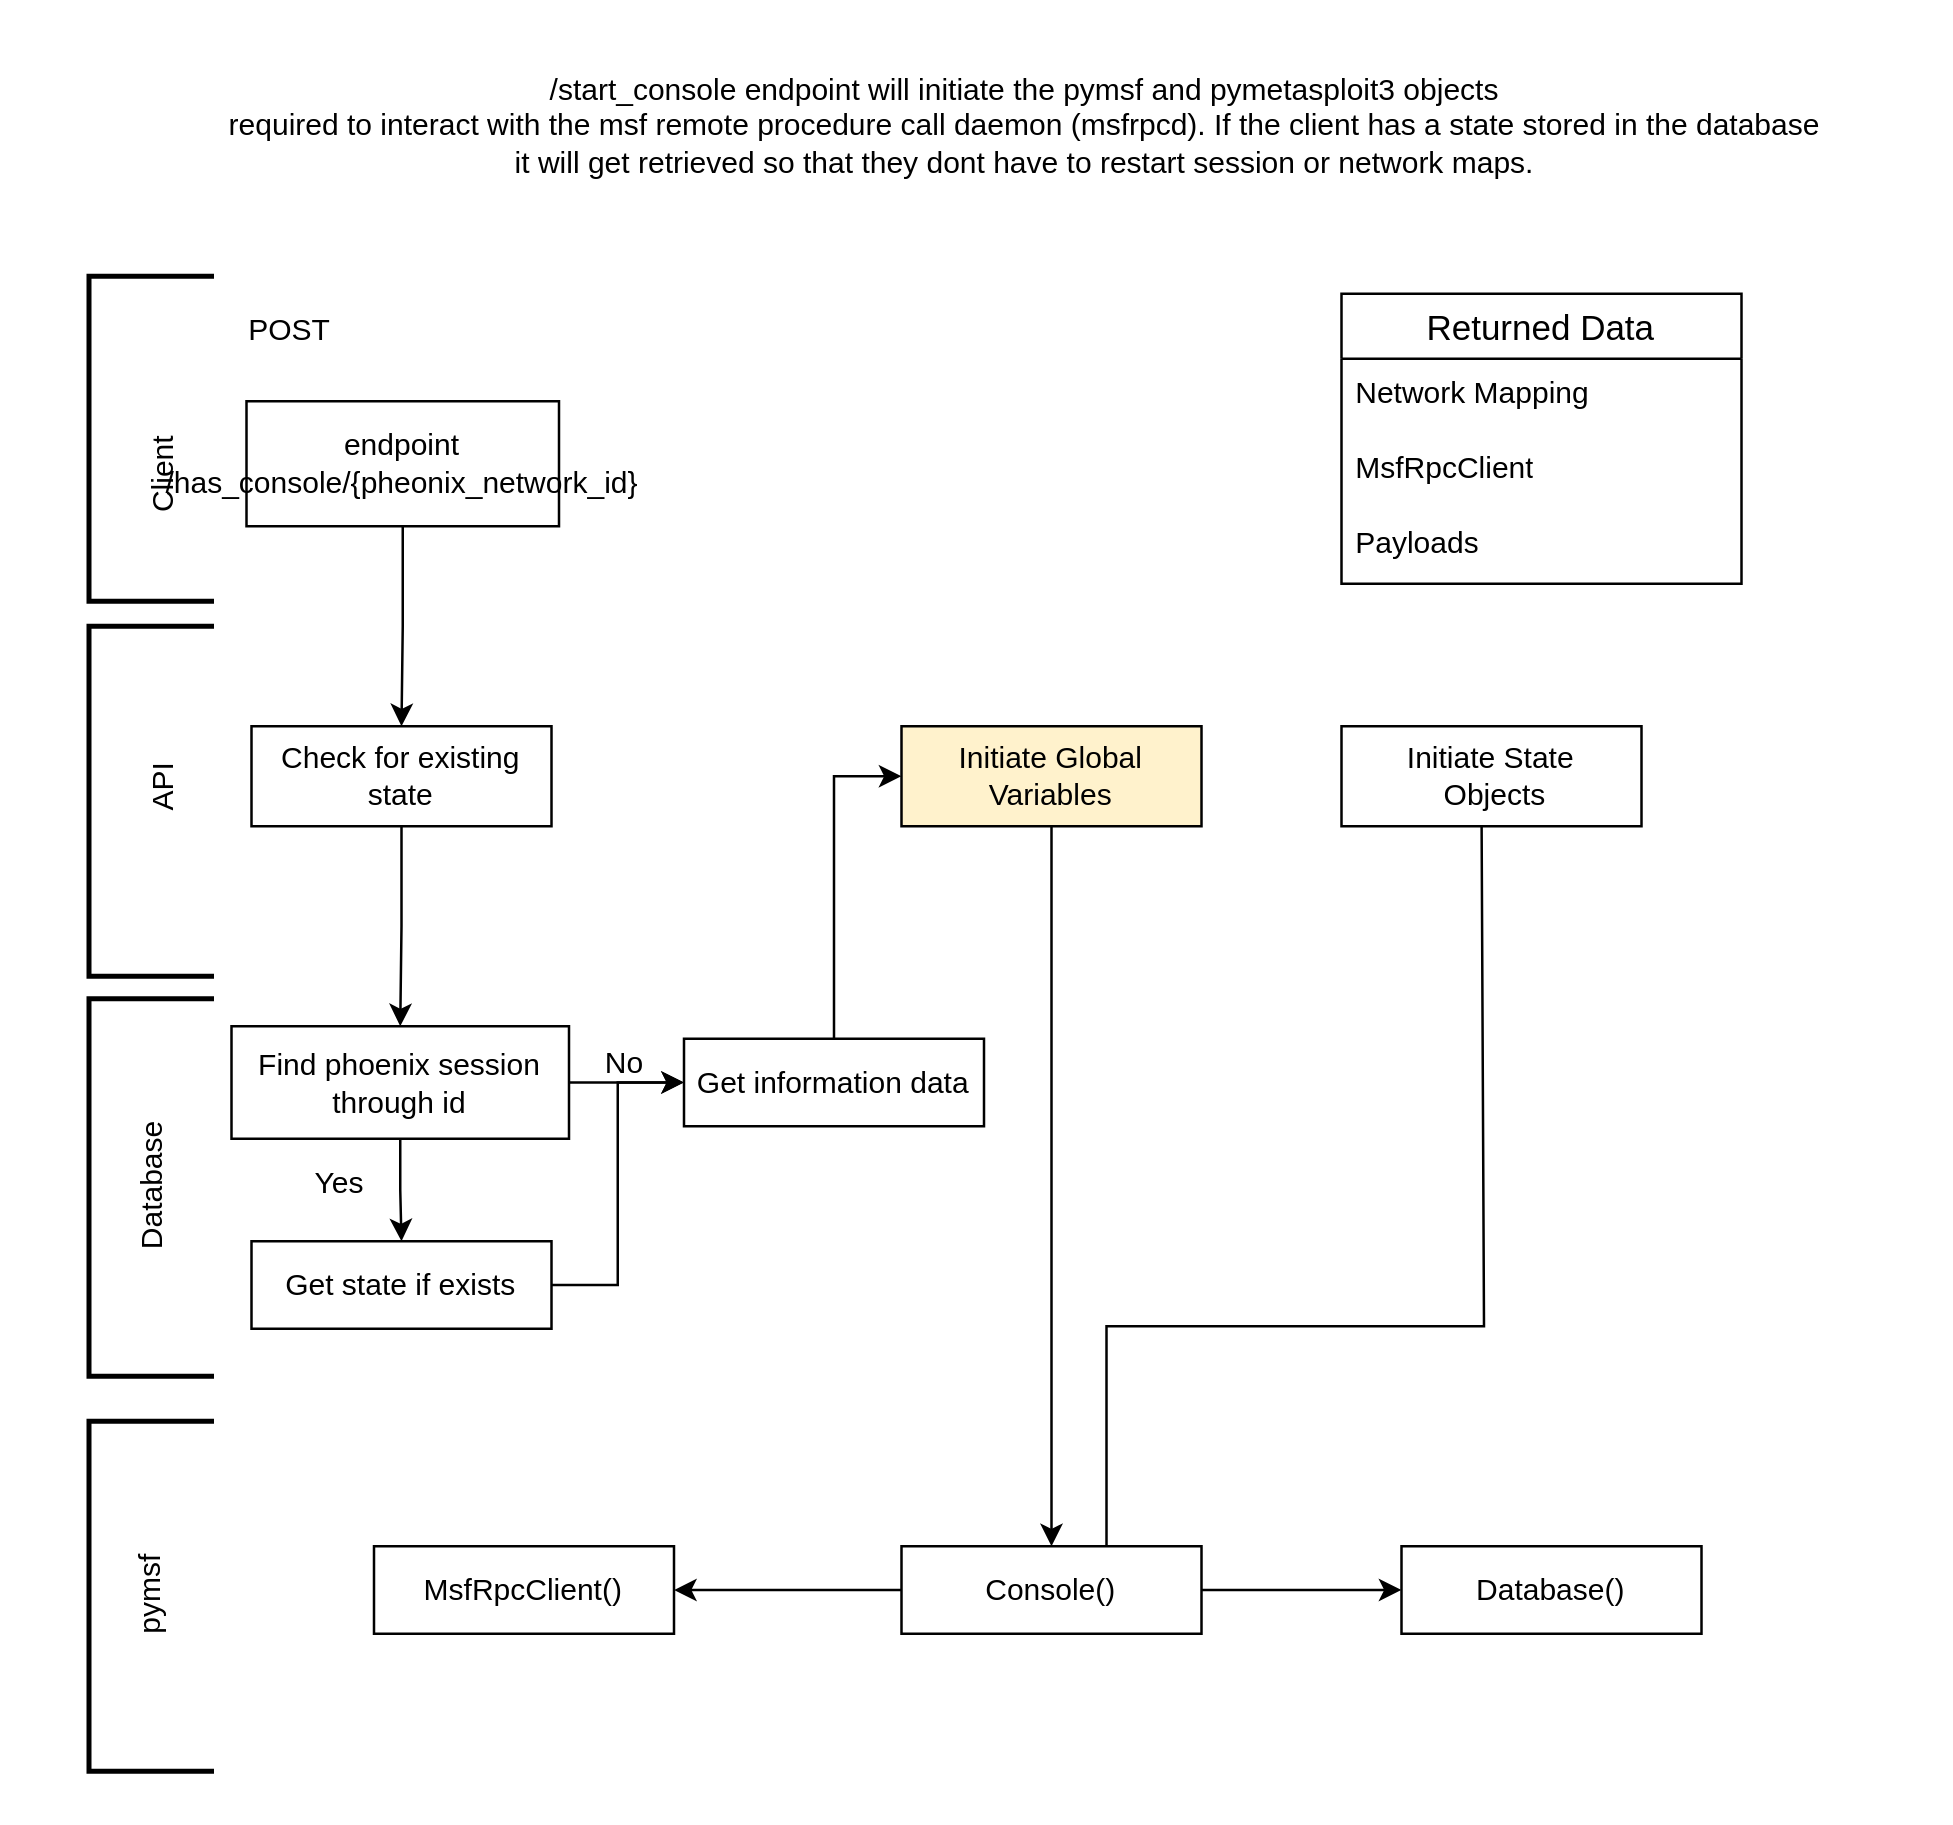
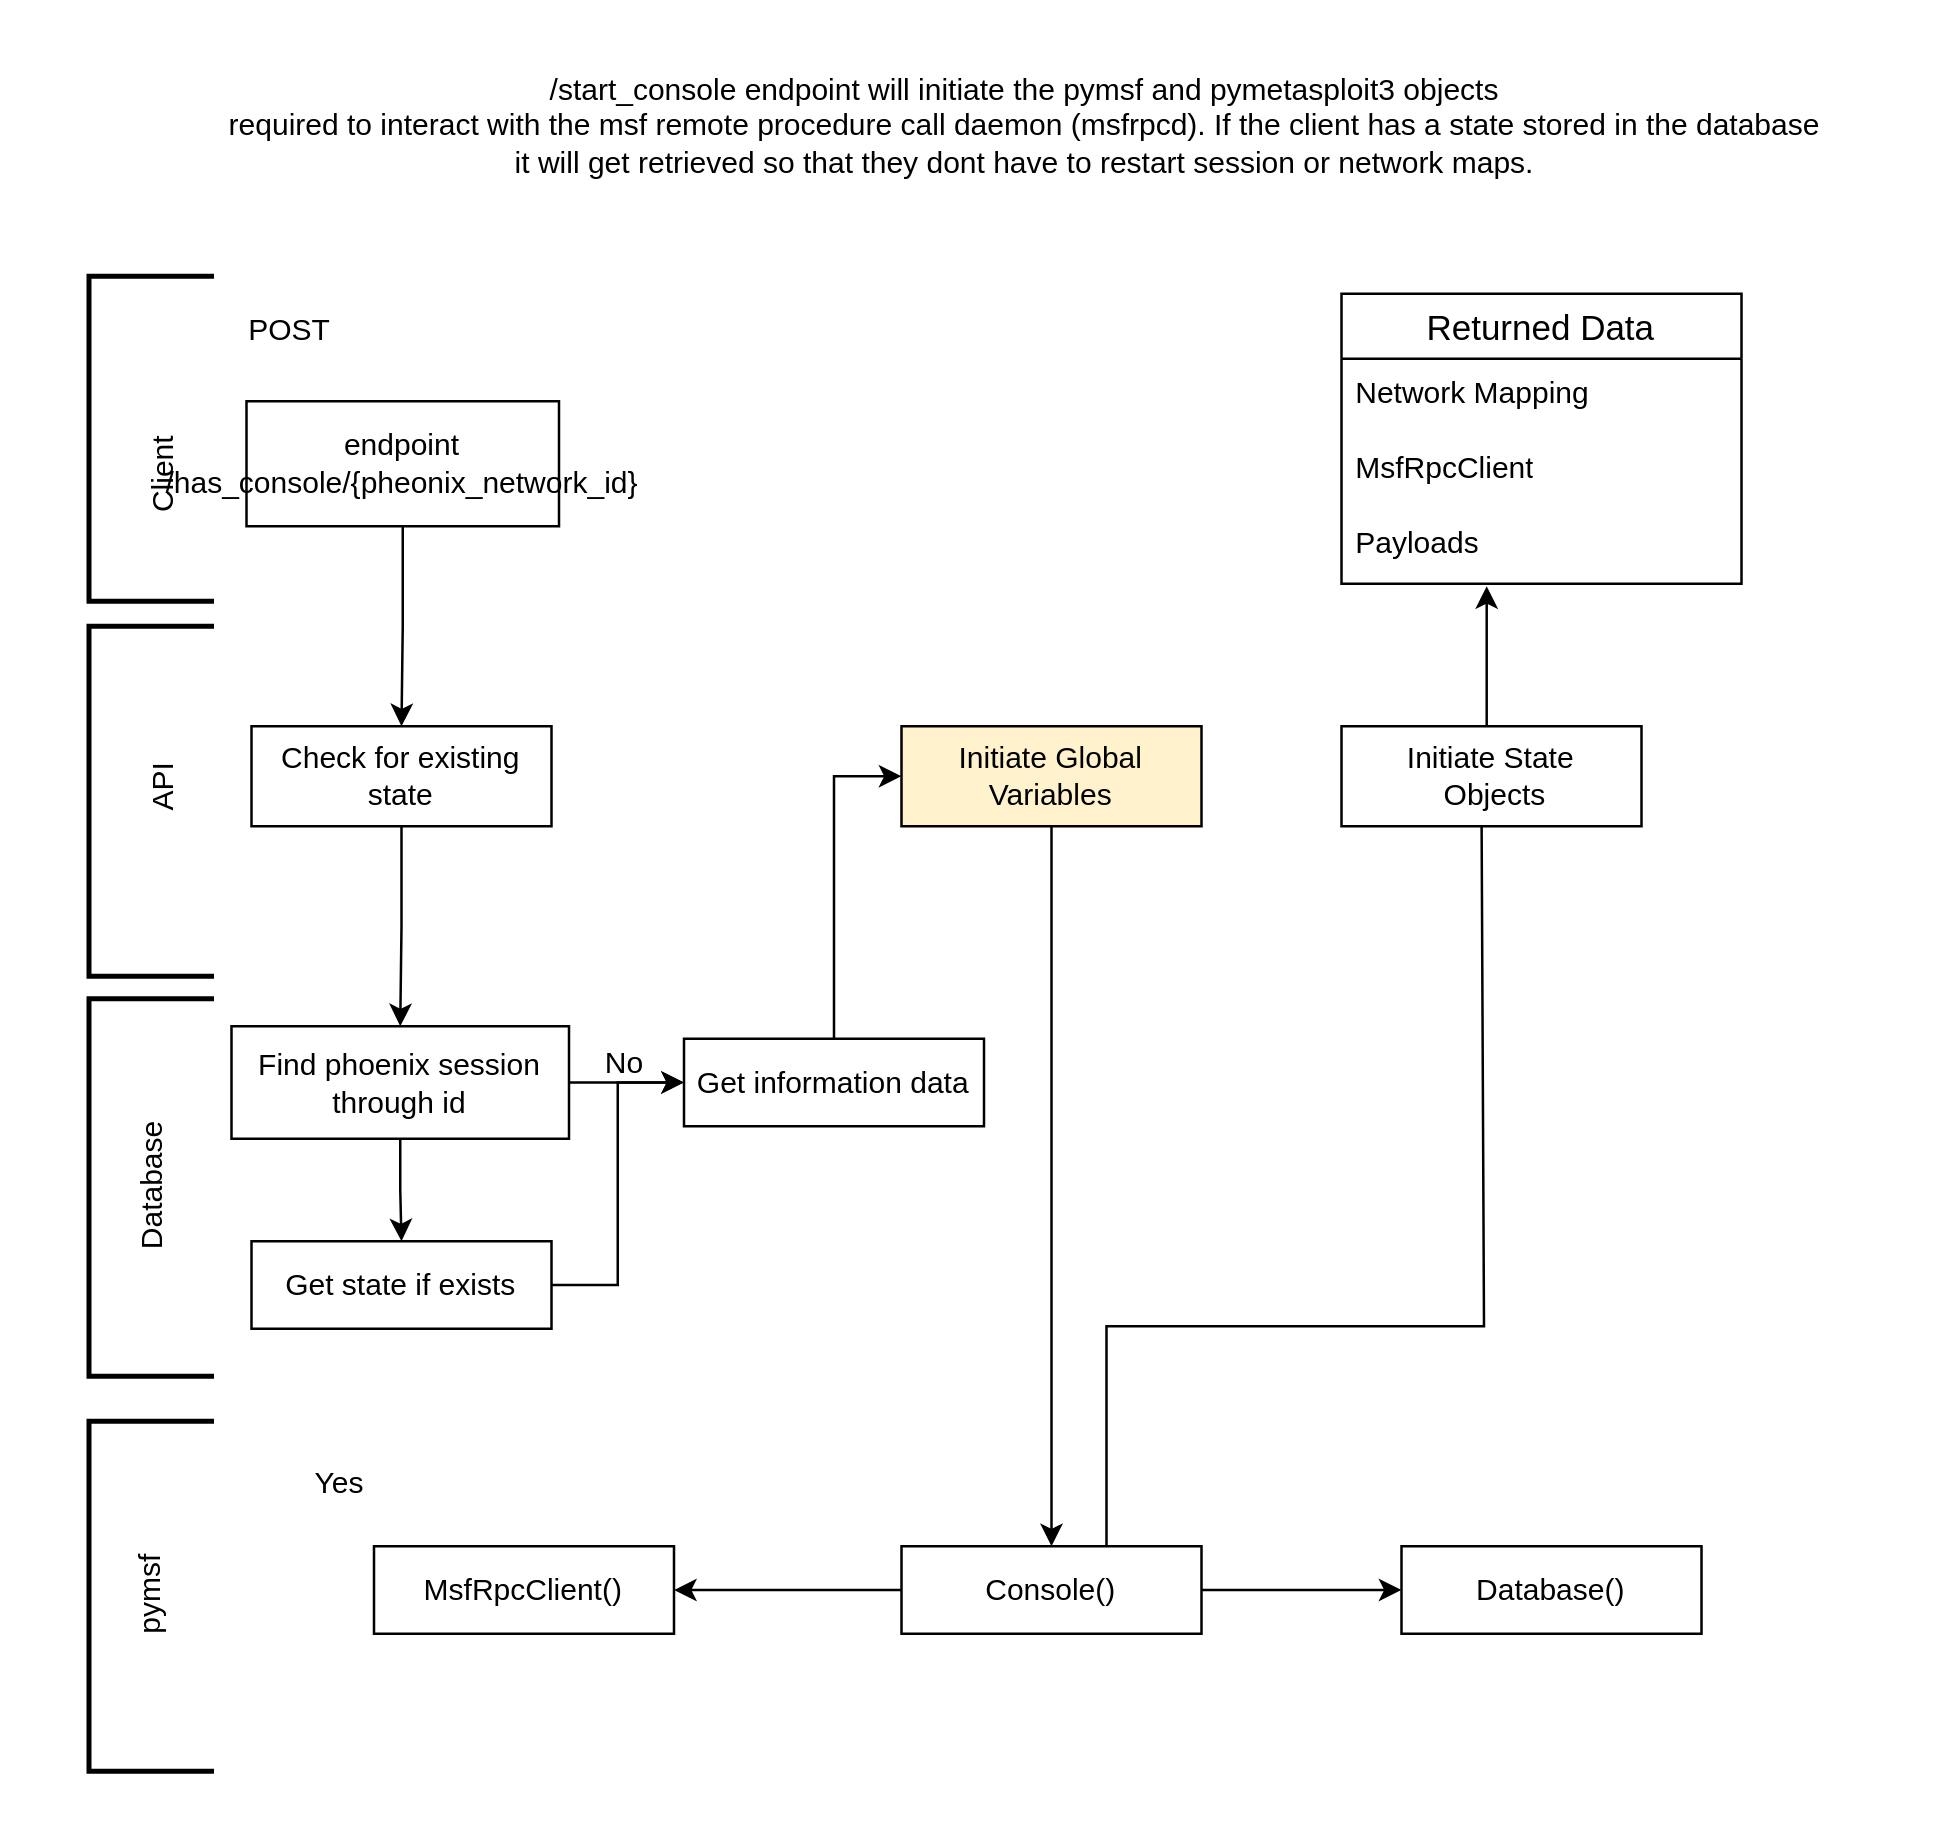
+ <mxCell id="32" style="edgeStyle=orthogonalEdgeStyle;rounded=0;orthogonalLoop=1;jettySize=auto;html=1;entryX=0.363;entryY=1.033;entryDx=0;entryDy=0;entryPerimeter=0;" edge="1" parent="1" source="27" target="31"><mxGeometry relative="1" as="geometry"><Array as="points"><mxPoint x="585" y="290" /><mxPoint x="585" y="290" /></Array></mxGeometry></mxCell>
- <mxCell id="37" value="Yes" style="text;html=1;align=center;verticalAlign=middle;resizable=0;points=[];autosize=1;strokeColor=none;fillColor=none;" vertex="1" parent="1"><mxGeometry x="115" y="458" width="40" height="30" as="geometry" /></mxCell>
+ <mxCell id="37" value="Yes" style="text;html=1;align=center;verticalAlign=middle;resizable=0;points=[];autosize=1;strokeColor=none;fillColor=none;" vertex="1" parent="1"><mxGeometry x="115" y="578" width="40" height="30" as="geometry" /></mxCell>
